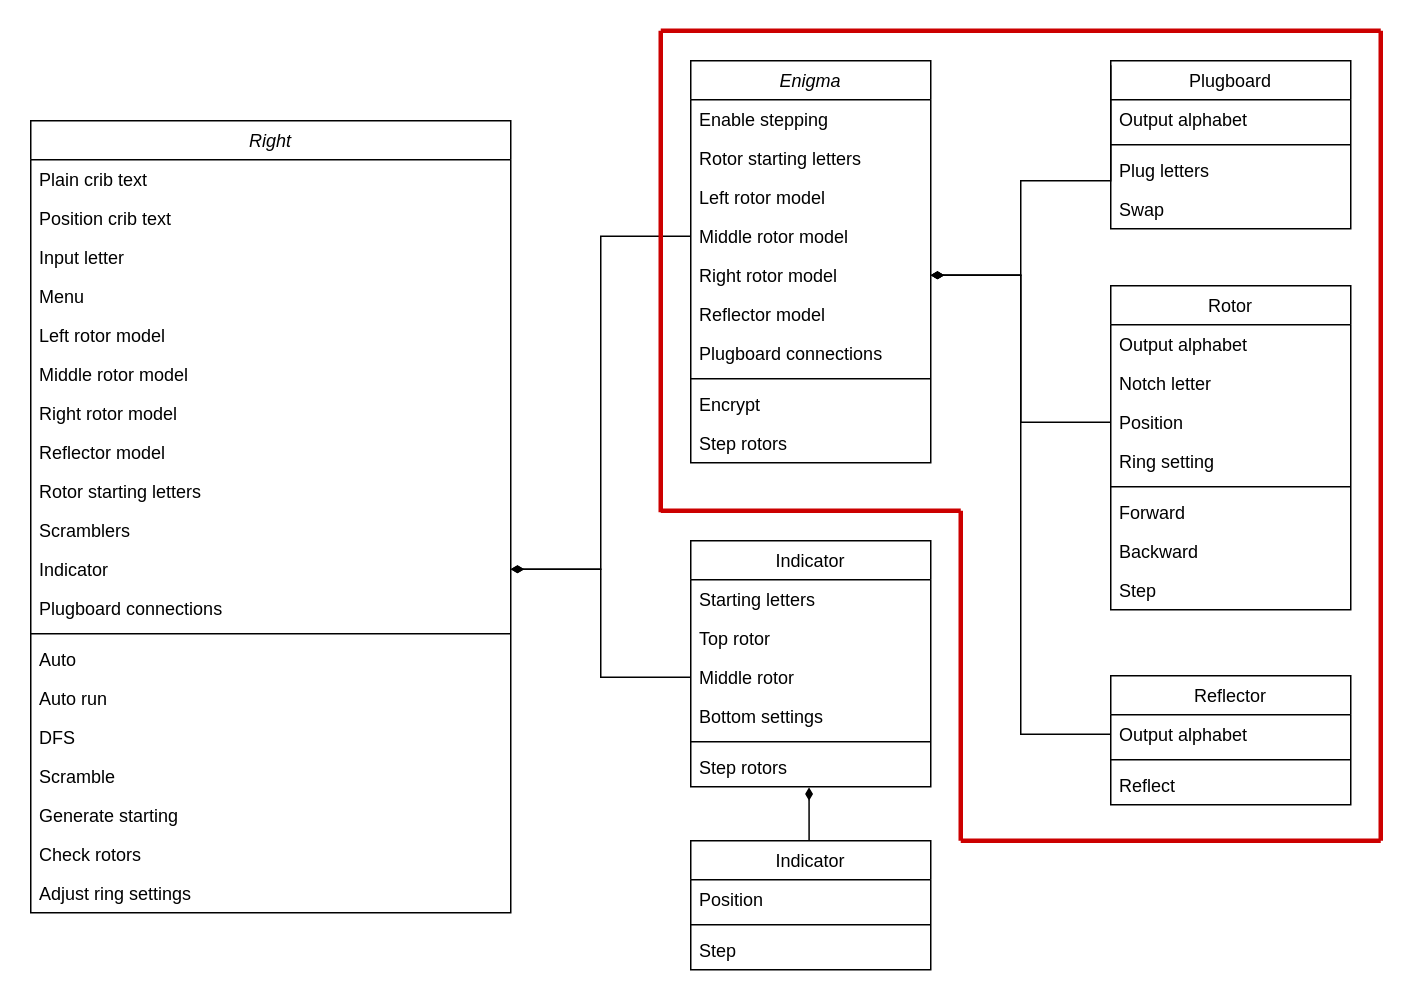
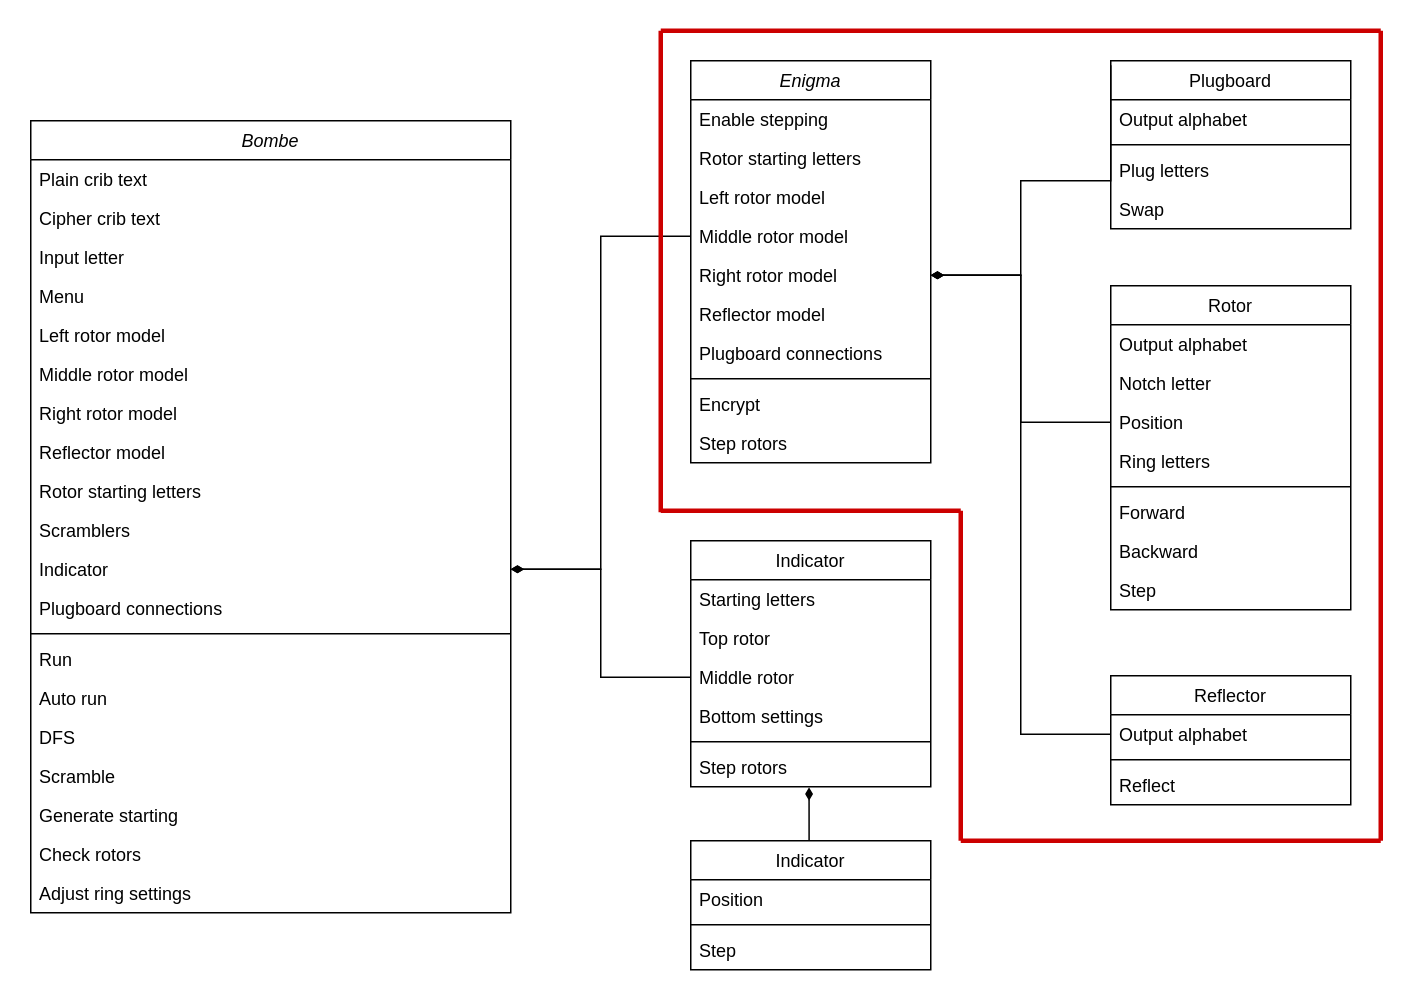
- <mxCell id="31" value="Right" style="swimlane;fontStyle=2;align=center;verticalAlign=top;childLayout=stackLayout;horizontal=1;startSize=26;horizontalStack=0;resizeParent=1;resizeLast=0;collapsible=1;marginBottom=0;rounded=0;shadow=0;strokeWidth=1;" parent="1" vertex="1"><mxGeometry x="20" y="80" width="320" height="528" as="geometry"><mxRectangle x="360" y="40" width="160" height="26" as="alternateBounds" /></mxGeometry></mxCell>
+ <mxCell id="31" value="Bombe" style="swimlane;fontStyle=2;align=center;verticalAlign=top;childLayout=stackLayout;horizontal=1;startSize=26;horizontalStack=0;resizeParent=1;resizeLast=0;collapsible=1;marginBottom=0;rounded=0;shadow=0;strokeWidth=1;" parent="1" vertex="1"><mxGeometry x="20" y="80" width="320" height="528" as="geometry"><mxRectangle x="360" y="40" width="160" height="26" as="alternateBounds" /></mxGeometry></mxCell>
- <mxCell id="33" value="Position crib text" style="text;align=left;verticalAlign=top;spacingLeft=4;spacingRight=4;overflow=hidden;rotatable=0;points=[[0,0.5],[1,0.5]];portConstraint=eastwest;" parent="31" vertex="1"><mxGeometry y="52" width="320" height="26" as="geometry" /></mxCell>
+ <mxCell id="33" value="Cipher crib text" style="text;align=left;verticalAlign=top;spacingLeft=4;spacingRight=4;overflow=hidden;rotatable=0;points=[[0,0.5],[1,0.5]];portConstraint=eastwest;" parent="31" vertex="1"><mxGeometry y="52" width="320" height="26" as="geometry" /></mxCell>
- <mxCell id="22" value="Ring setting" style="text;align=left;verticalAlign=top;spacingLeft=4;spacingRight=4;overflow=hidden;rotatable=0;points=[[0,0.5],[1,0.5]];portConstraint=eastwest;" parent="18" vertex="1"><mxGeometry y="104" width="160" height="26" as="geometry" /></mxCell>
+ <mxCell id="22" value="Ring letters" style="text;align=left;verticalAlign=top;spacingLeft=4;spacingRight=4;overflow=hidden;rotatable=0;points=[[0,0.5],[1,0.5]];portConstraint=eastwest;" parent="18" vertex="1"><mxGeometry y="104" width="160" height="26" as="geometry" /></mxCell>
- <mxCell id="45" value="Auto" style="text;align=left;verticalAlign=top;spacingLeft=4;spacingRight=4;overflow=hidden;rotatable=0;points=[[0,0.5],[1,0.5]];portConstraint=eastwest;" parent="31" vertex="1"><mxGeometry y="346" width="320" height="26" as="geometry" /></mxCell>
+ <mxCell id="45" value="Run" style="text;align=left;verticalAlign=top;spacingLeft=4;spacingRight=4;overflow=hidden;rotatable=0;points=[[0,0.5],[1,0.5]];portConstraint=eastwest;" parent="31" vertex="1"><mxGeometry y="346" width="320" height="26" as="geometry" /></mxCell>
